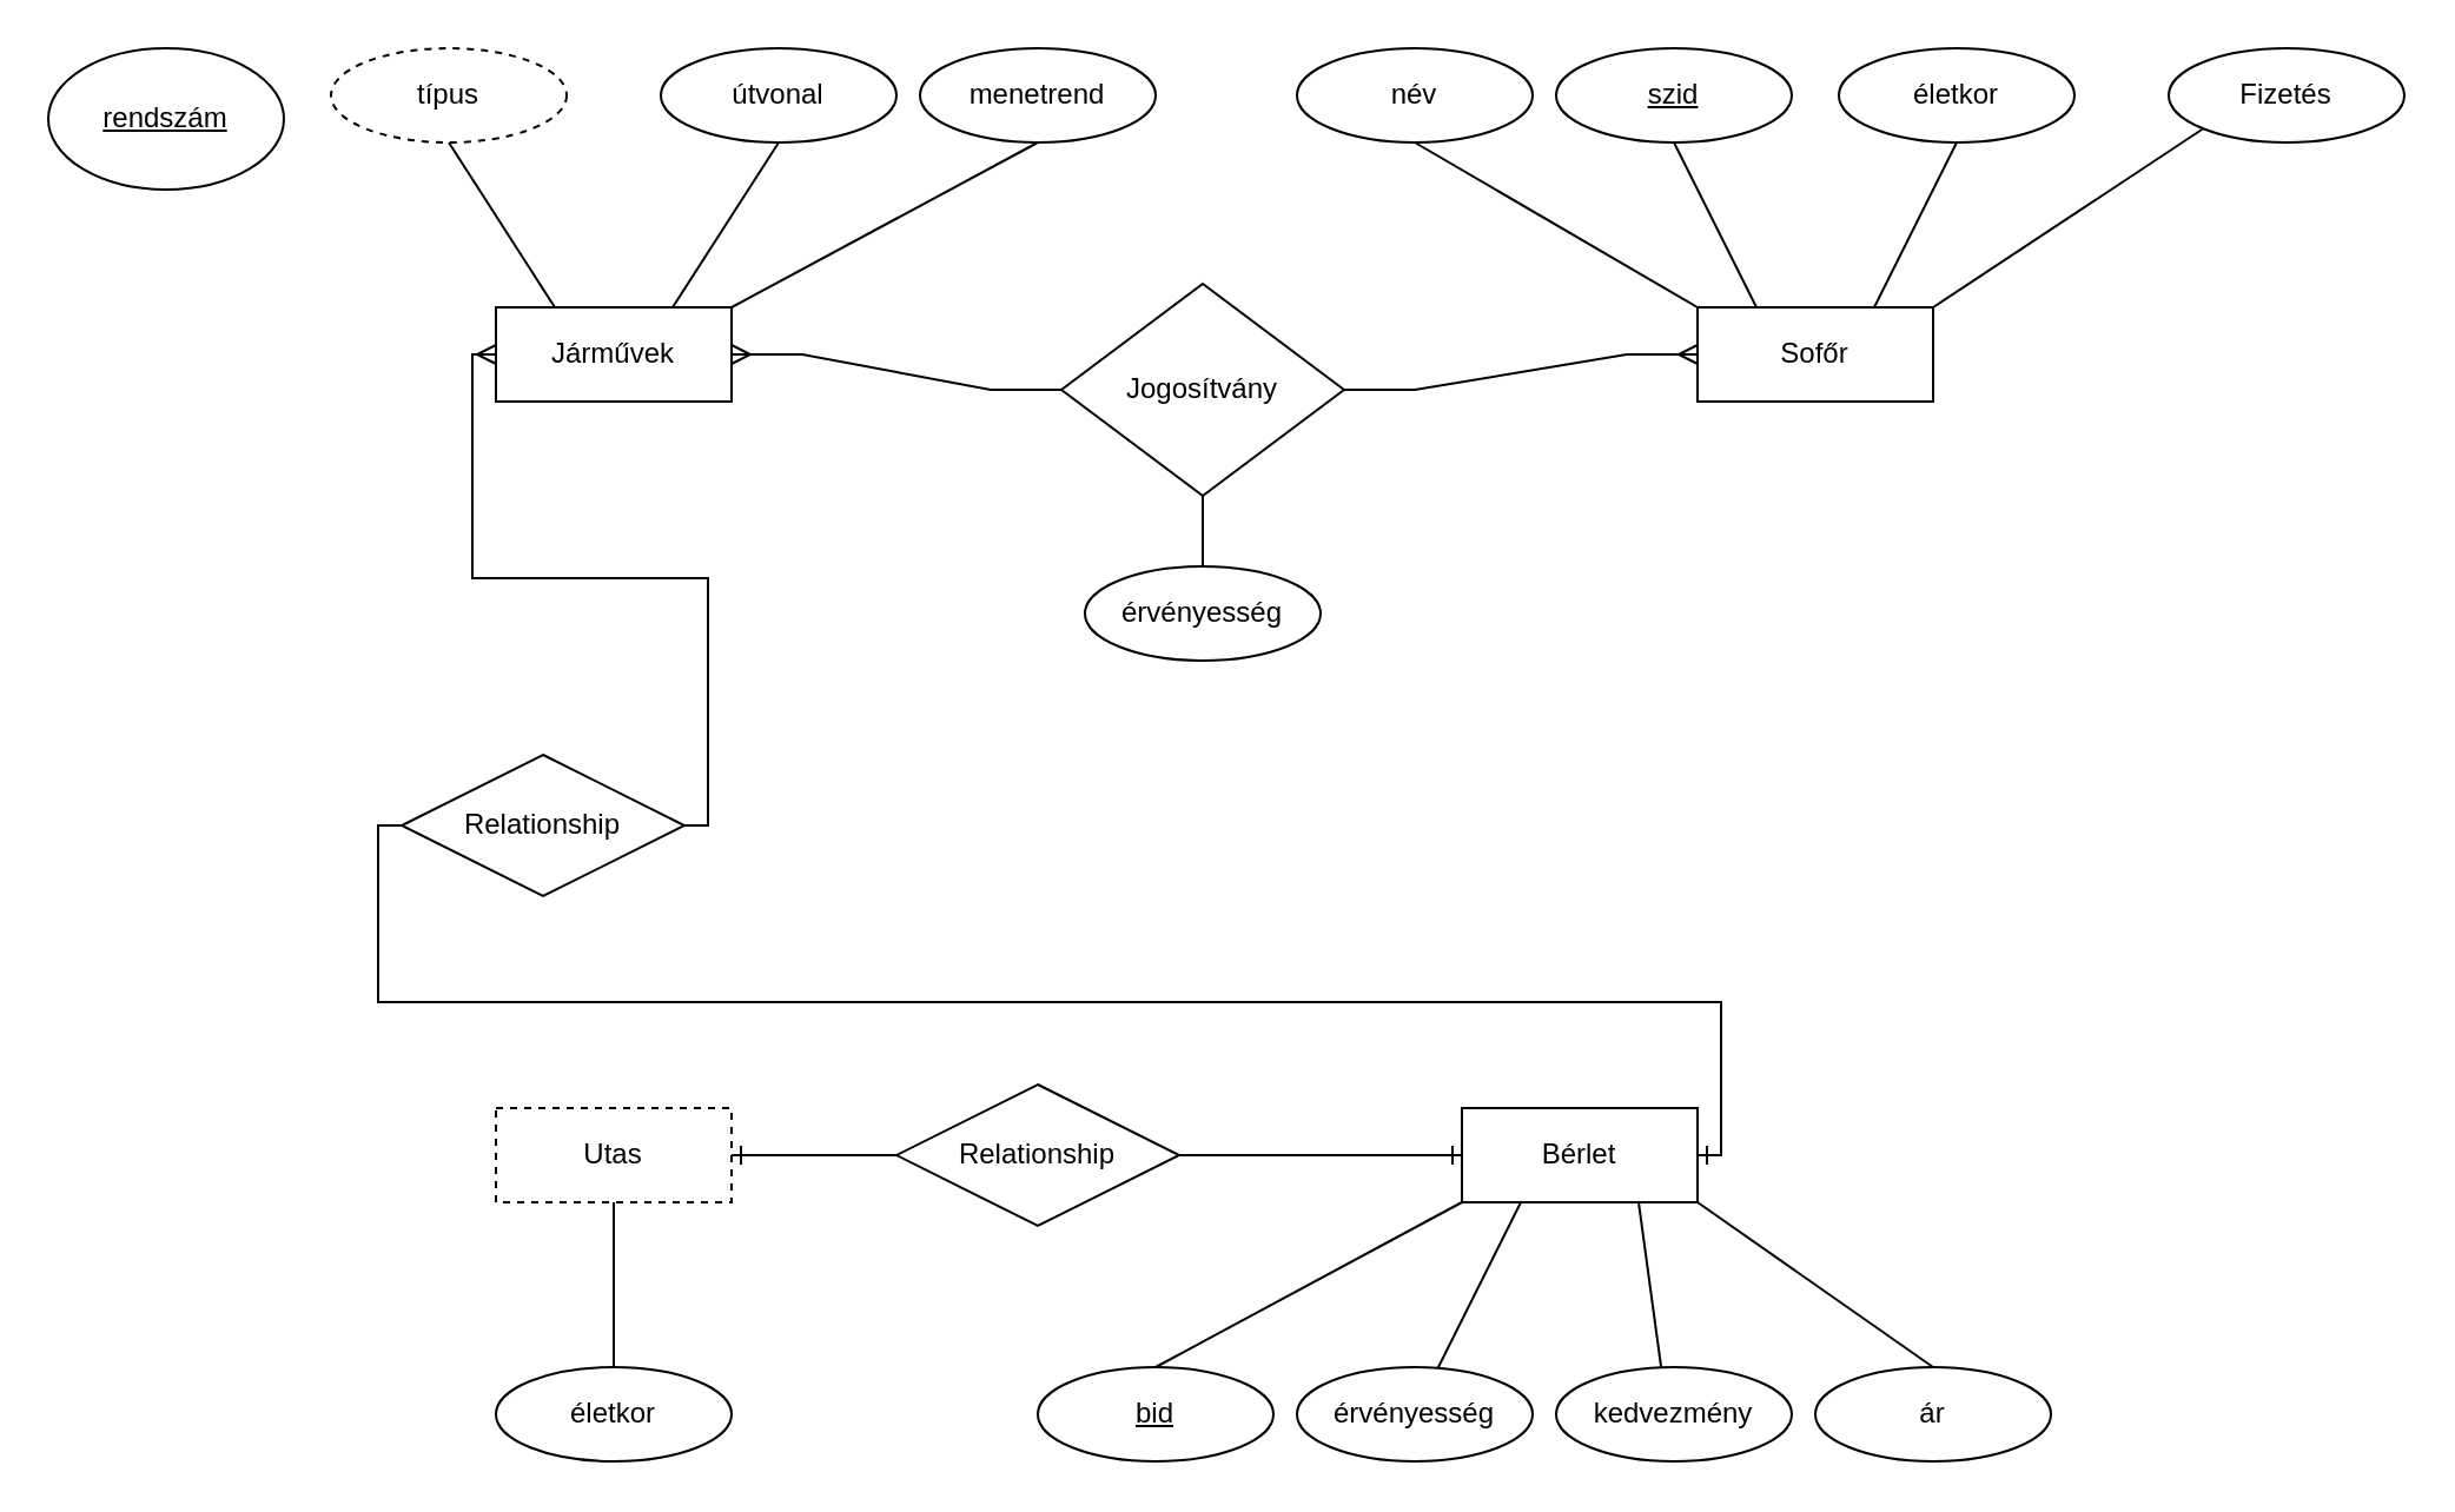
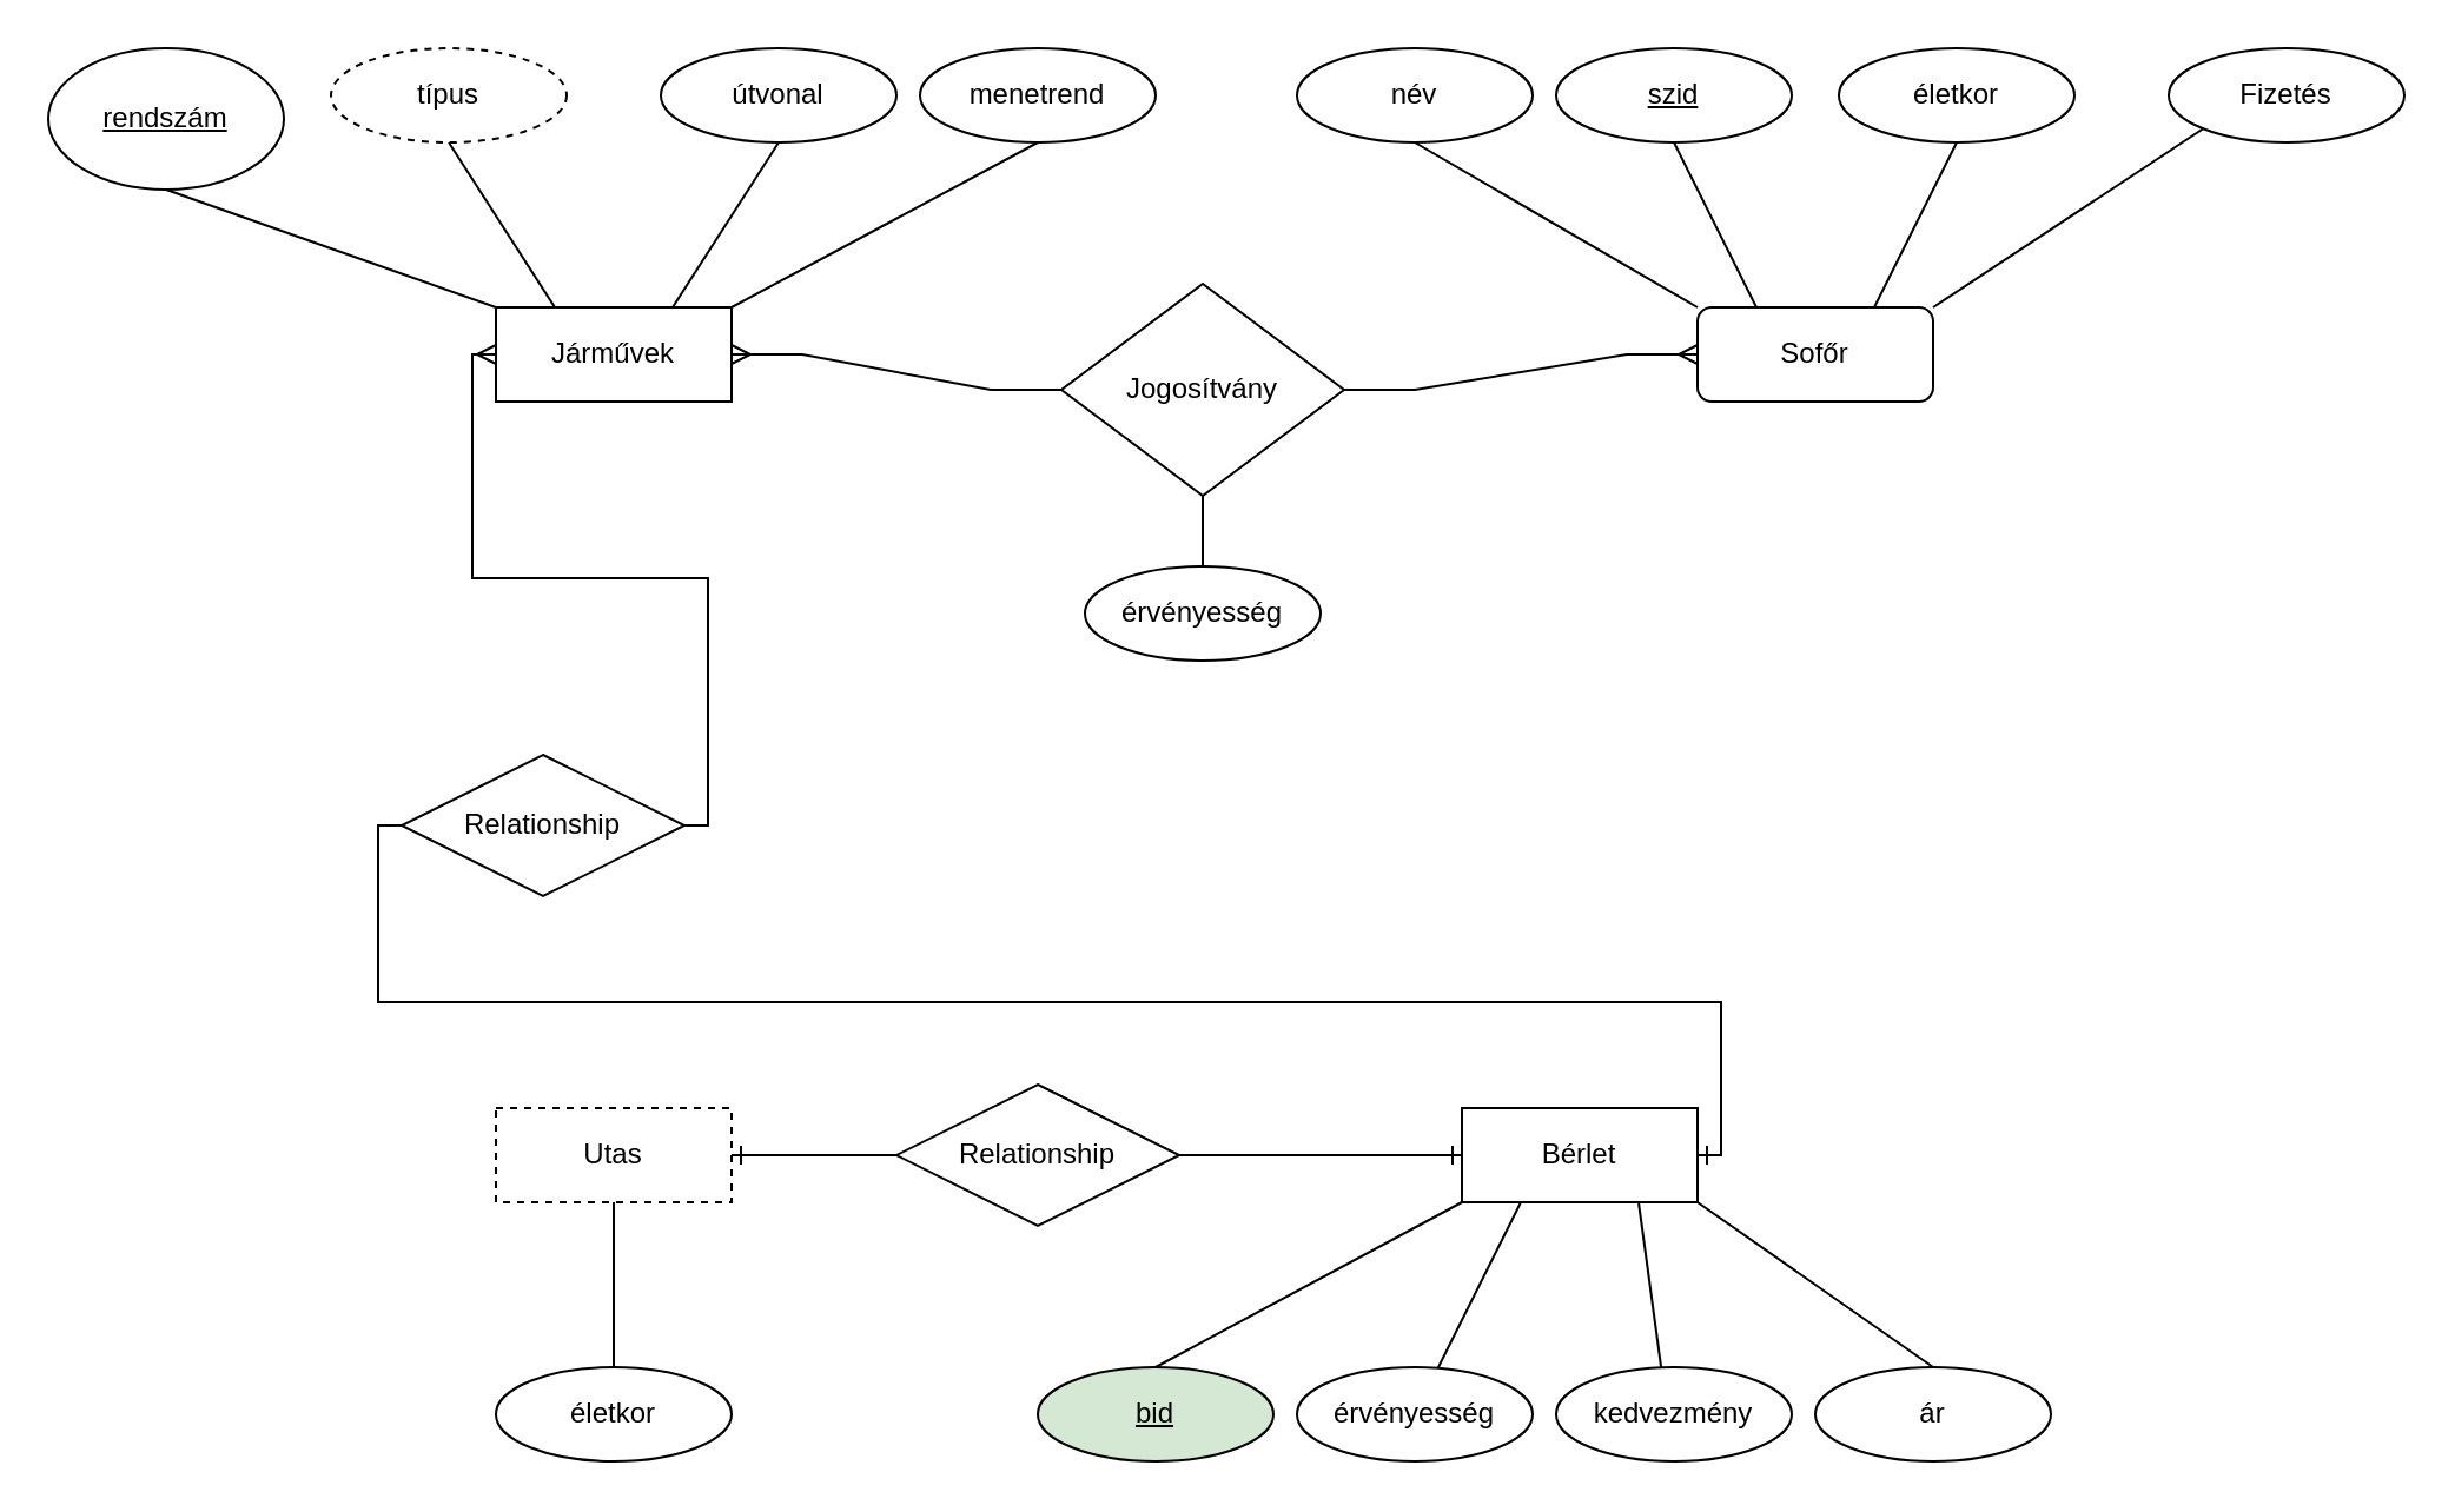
+ <mxCell id="27" value="" style="endArrow=none;html=1;rounded=0;exitX=0.5;exitY=1;exitDx=0;exitDy=0;entryX=0;entryY=0;entryDx=0;entryDy=0;" edge="1" parent="1" source="26" target="4"><mxGeometry relative="1" as="geometry"><mxPoint x="600" y="290" as="sourcePoint" /><mxPoint x="760" y="290" as="targetPoint" /></mxGeometry></mxCell>
- <mxCell id="5" value="Sofőr" style="whiteSpace=wrap;html=1;align=center;" vertex="1" parent="1"><mxGeometry x="720" y="130" width="100" height="40" as="geometry" /></mxCell>
+ <mxCell id="5" value="Sofőr" style="whiteSpace=wrap;html=1;align=center;rounded=1;" vertex="1" parent="1"><mxGeometry x="720" y="130" width="100" height="40" as="geometry" /></mxCell>
- <mxCell id="15" value="bid" style="ellipse;whiteSpace=wrap;html=1;align=center;fontStyle=4;" vertex="1" parent="1"><mxGeometry x="440" y="580" width="100" height="40" as="geometry" /></mxCell>
+ <mxCell id="15" value="bid" style="ellipse;whiteSpace=wrap;html=1;align=center;fontStyle=4;fillColor=#d5e8d4;" vertex="1" parent="1"><mxGeometry x="440" y="580" width="100" height="40" as="geometry" /></mxCell>
